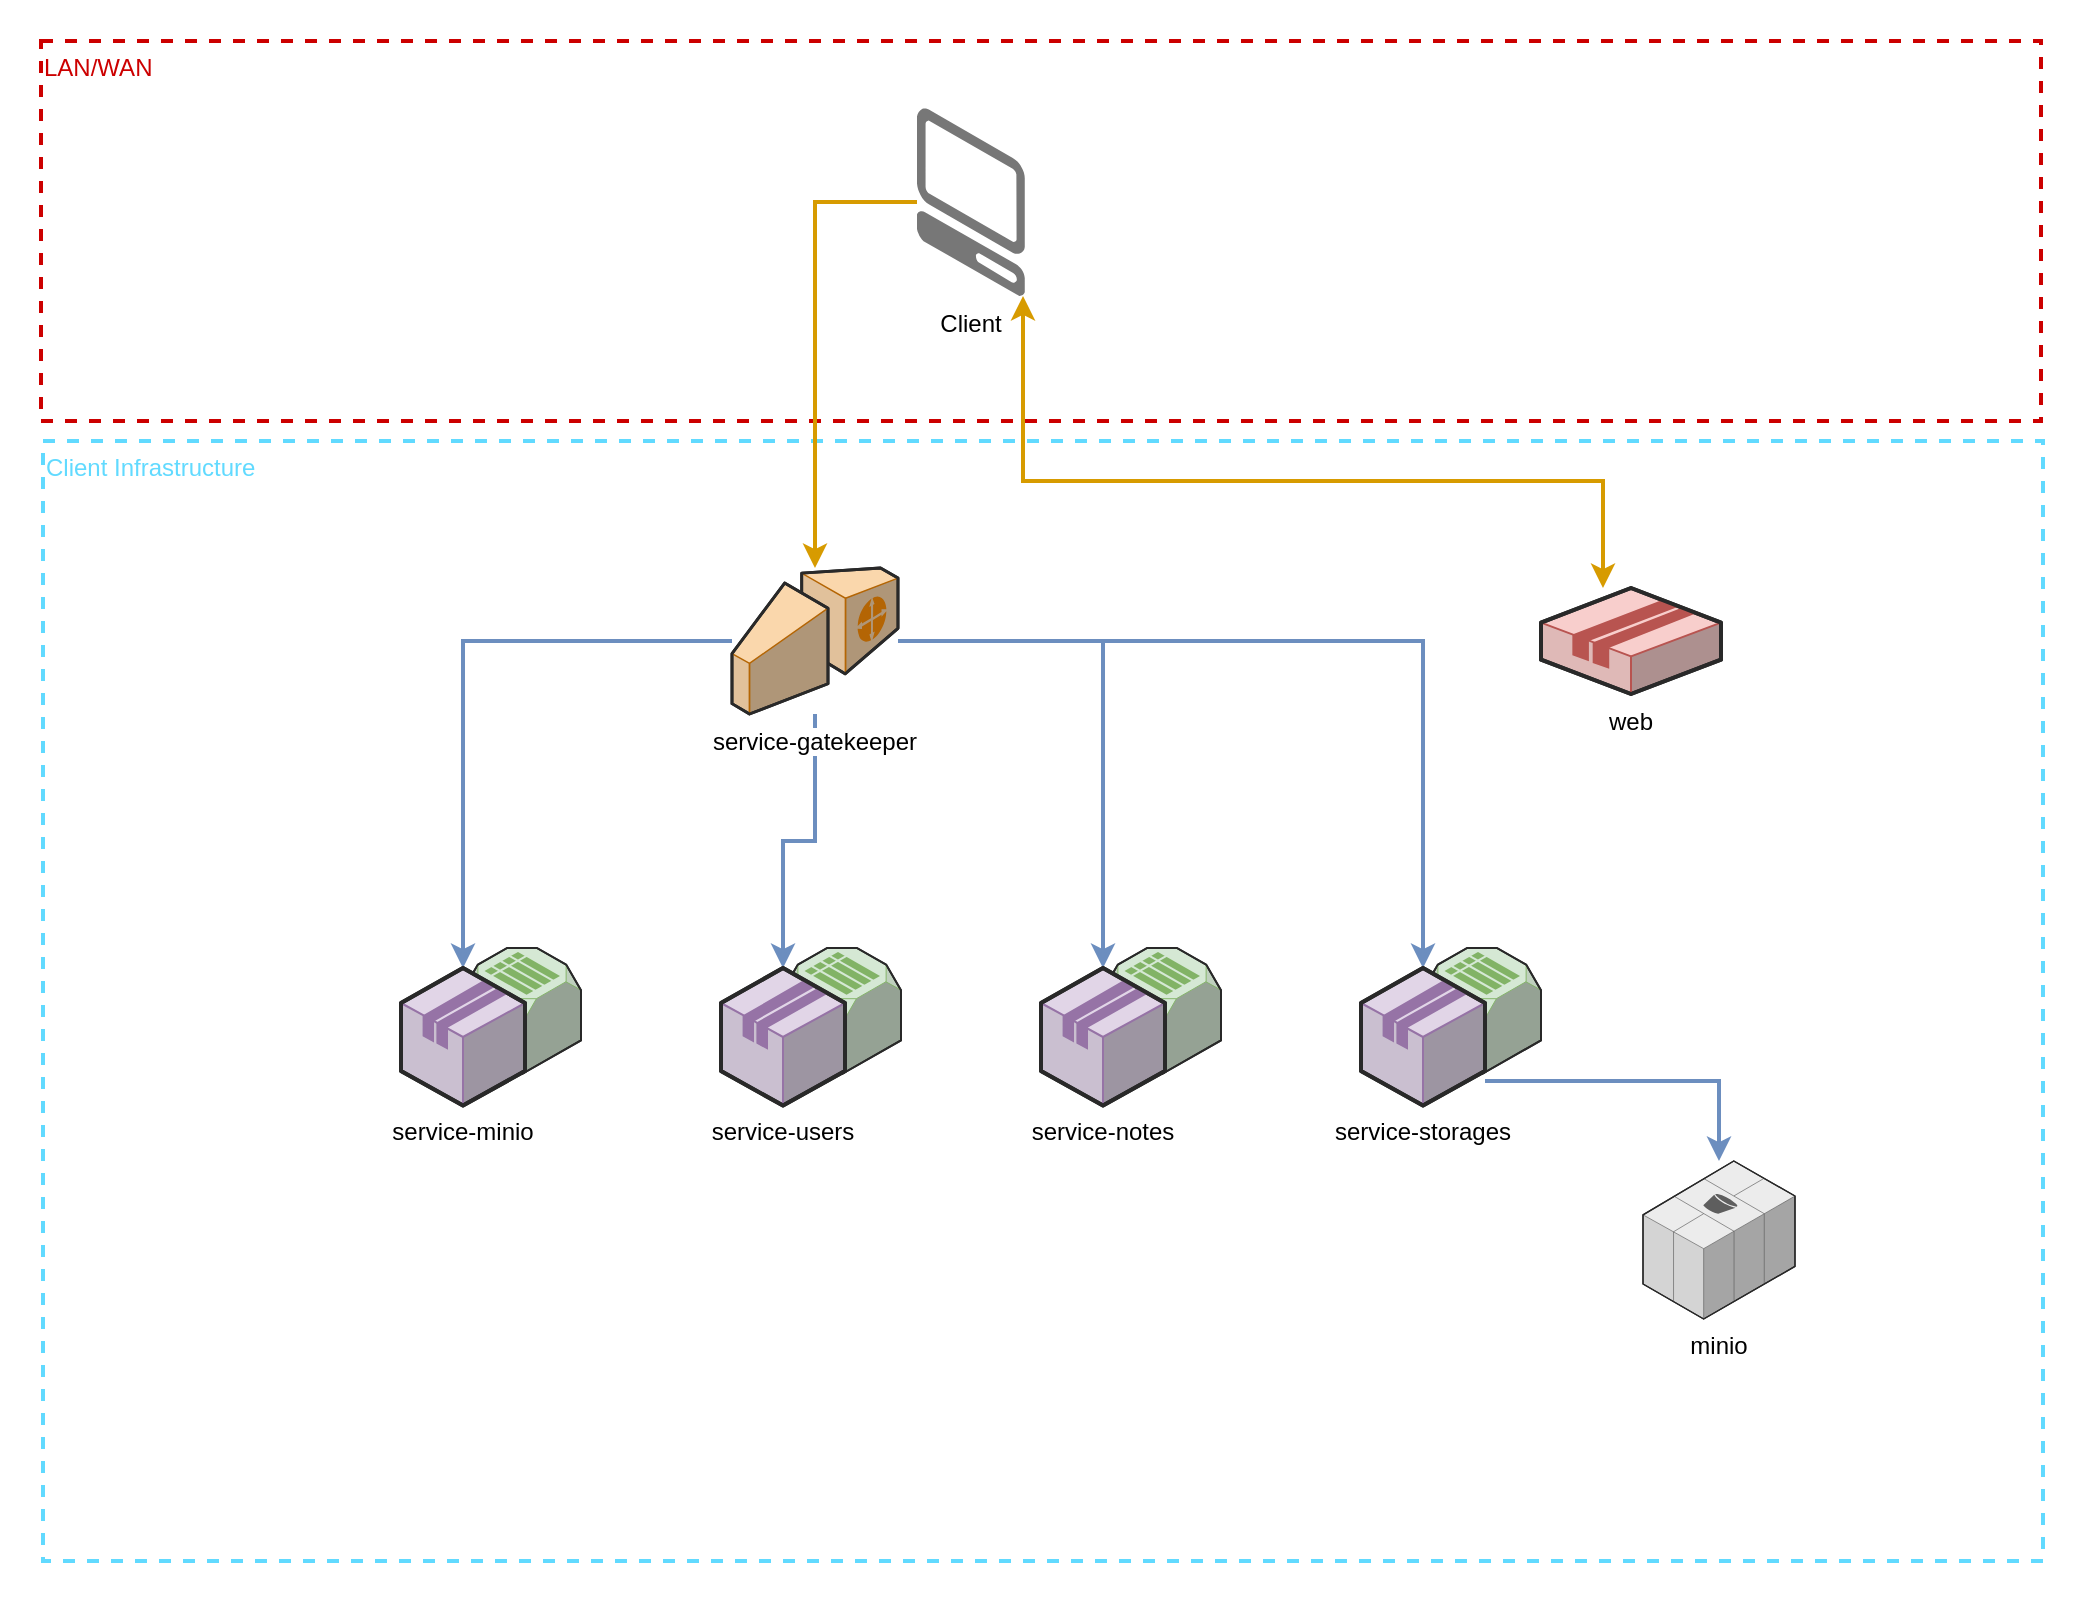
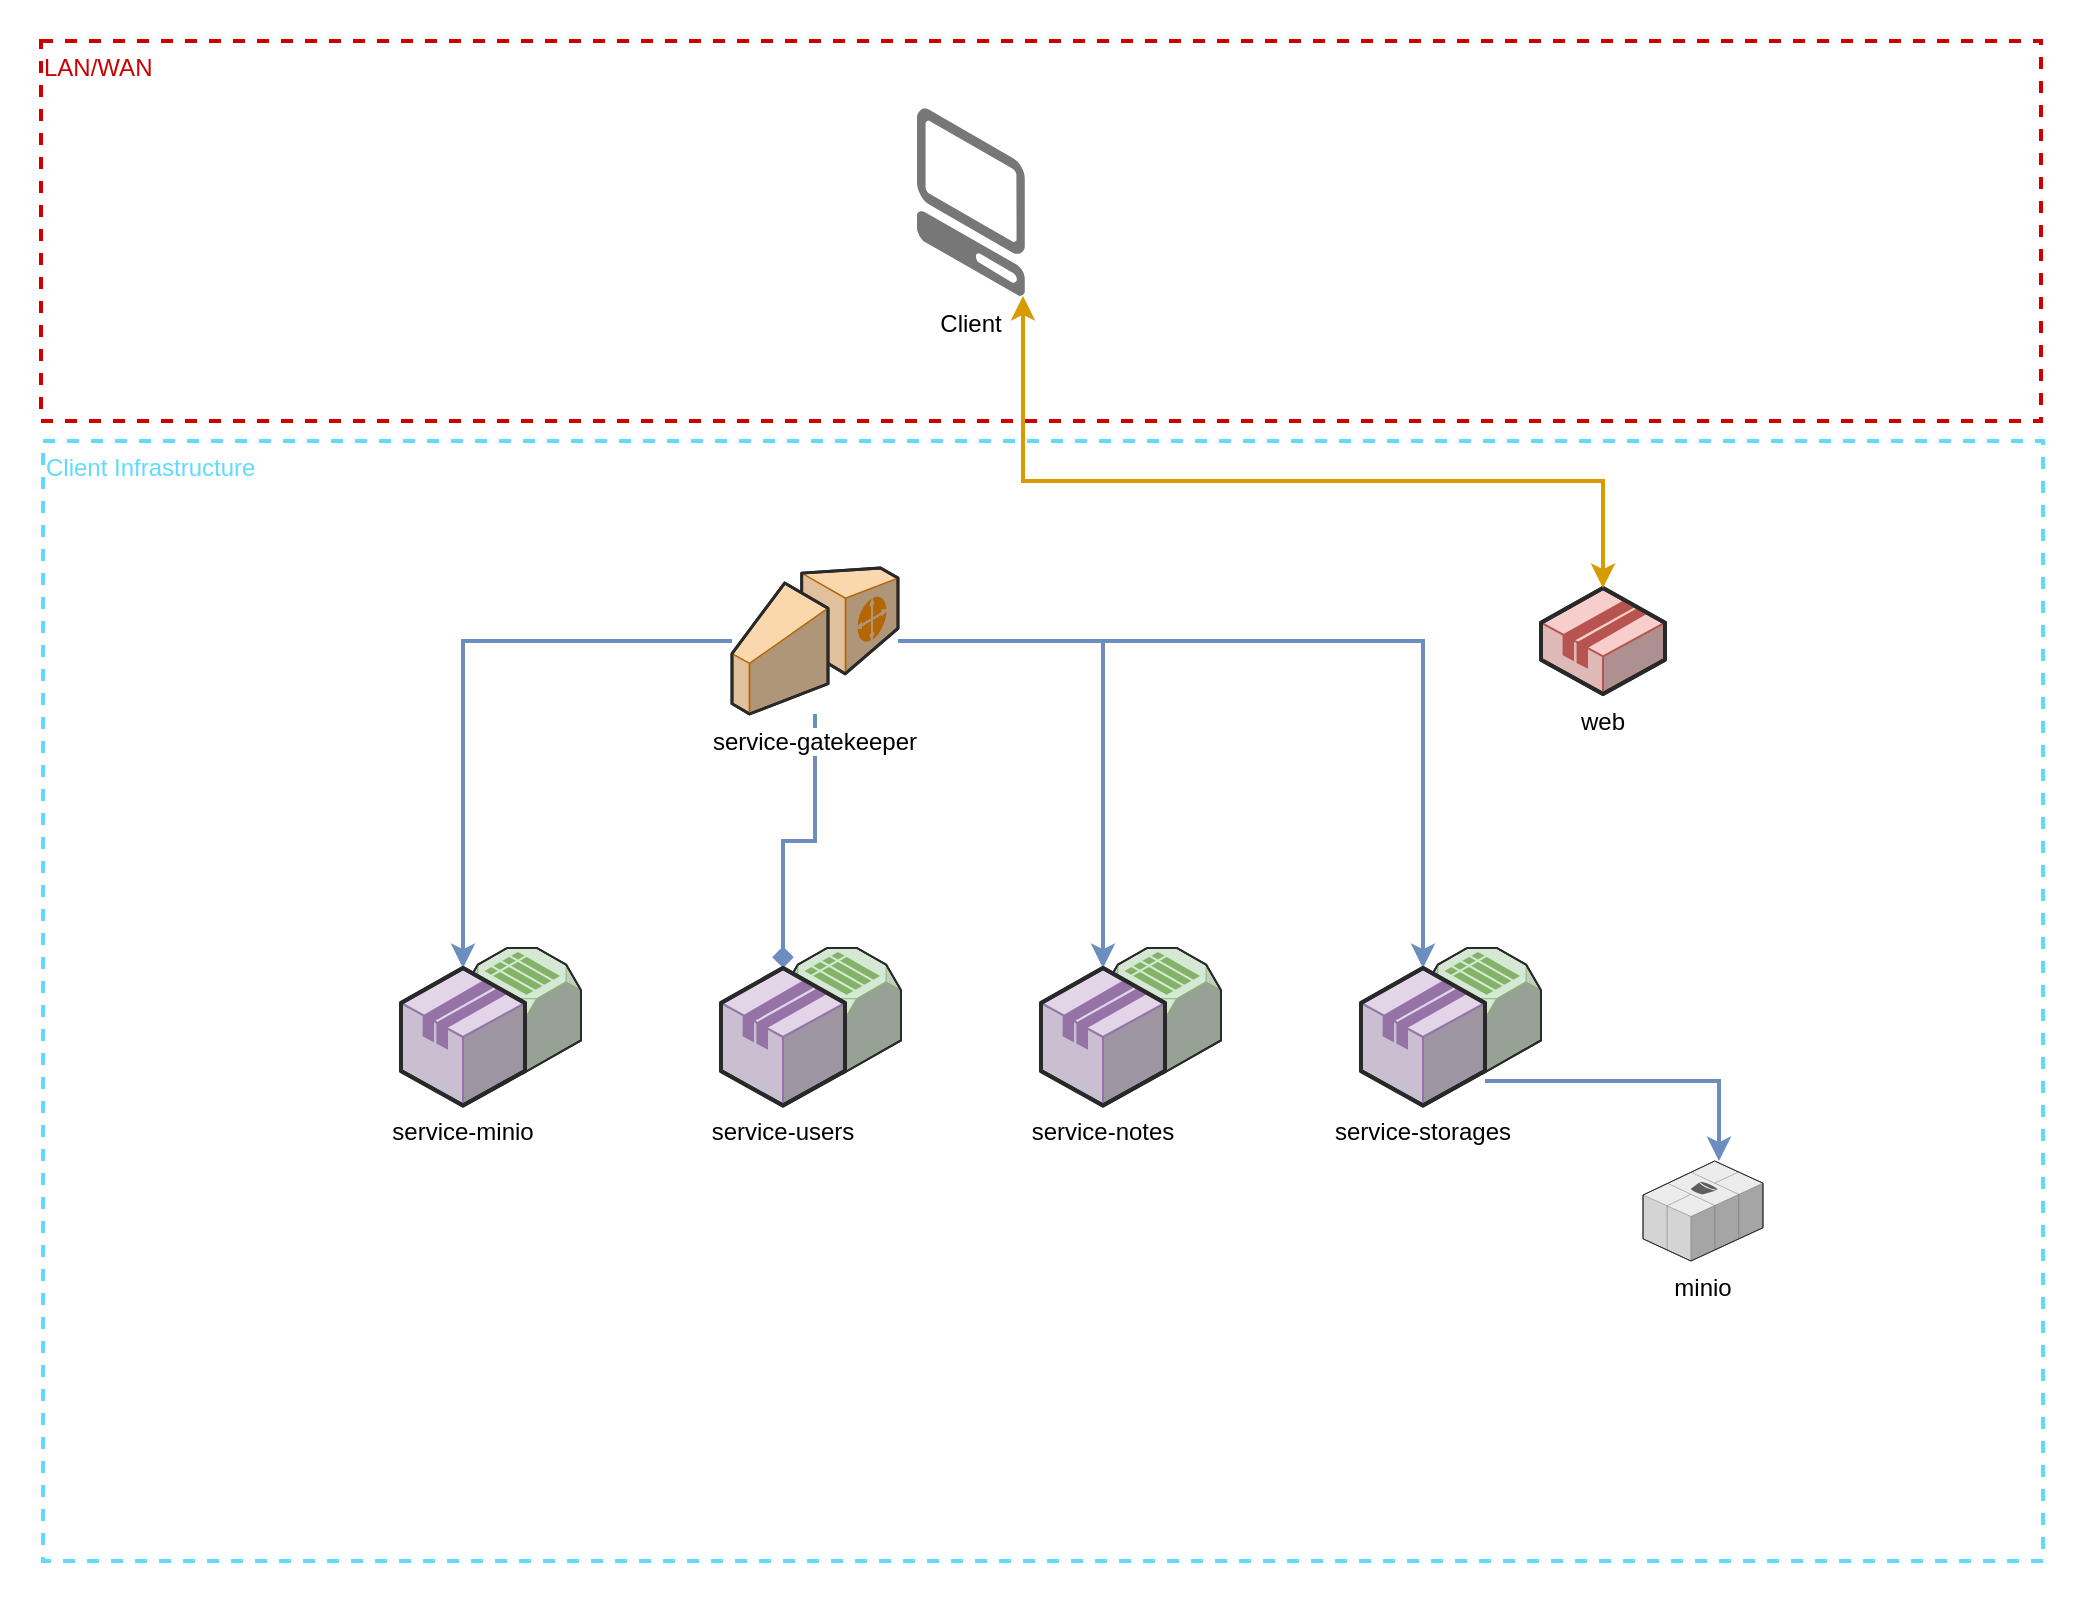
- <mxCell id="24" style="edgeStyle=orthogonalEdgeStyle;rounded=0;orthogonalLoop=1;jettySize=auto;html=1;strokeWidth=2;fillColor=#ffe6cc;strokeColor=#d79b00;" edge="1" parent="1" source="25" target="9"><mxGeometry relative="1" as="geometry" /></mxCell>
- <mxCell id="10" value="web" style="verticalLabelPosition=bottom;html=1;verticalAlign=top;strokeWidth=1;align=center;outlineConnect=0;dashed=0;outlineConnect=0;shape=mxgraph.aws3d.application2;fillColor=#f8cecc;strokeColor=#b85450;aspect=fixed;labelBackgroundColor=#ffffff;" vertex="1" parent="1"><mxGeometry x="770" y="293.5" width="90" height="53" as="geometry" /></mxCell>
+ <mxCell id="10" value="web" style="verticalLabelPosition=bottom;html=1;verticalAlign=top;strokeWidth=1;align=center;outlineConnect=0;dashed=0;outlineConnect=0;shape=mxgraph.aws3d.application2;fillColor=#f8cecc;strokeColor=#b85450;aspect=fixed;labelBackgroundColor=#ffffff;" vertex="1" parent="1"><mxGeometry x="770" y="293.5" width="62" height="53" as="geometry" /></mxCell>
- <mxCell id="6" style="edgeStyle=orthogonalEdgeStyle;rounded=0;orthogonalLoop=1;jettySize=auto;html=1;strokeWidth=2;fillColor=#dae8fc;strokeColor=#6c8ebf;" edge="1" parent="1" source="9" target="17"><mxGeometry relative="1" as="geometry" /></mxCell>
+ <mxCell id="6" style="edgeStyle=orthogonalEdgeStyle;rounded=0;orthogonalLoop=1;jettySize=auto;html=1;strokeWidth=2;fillColor=#dae8fc;strokeColor=#6c8ebf;endArrow=diamond;" edge="1" parent="1" source="9" target="17"><mxGeometry relative="1" as="geometry" /></mxCell>
- <mxCell id="4" value="minio" style="verticalLabelPosition=bottom;html=1;verticalAlign=top;strokeWidth=1;align=center;outlineConnect=0;dashed=0;outlineConnect=0;shape=mxgraph.aws3d.s3;fillColor=#ECECEC;strokeColor=#5E5E5E;aspect=fixed;labelBackgroundColor=#ffffff;" vertex="1" parent="1"><mxGeometry x="821" y="580" width="76" height="79" as="geometry" /></mxCell>
+ <mxCell id="4" value="minio" style="verticalLabelPosition=bottom;html=1;verticalAlign=top;strokeWidth=1;align=center;outlineConnect=0;dashed=0;outlineConnect=0;shape=mxgraph.aws3d.s3;fillColor=#ECECEC;strokeColor=#5E5E5E;aspect=fixed;labelBackgroundColor=#ffffff;" vertex="1" parent="1"><mxGeometry x="821" y="580" width="60" height="50" as="geometry" /></mxCell>
